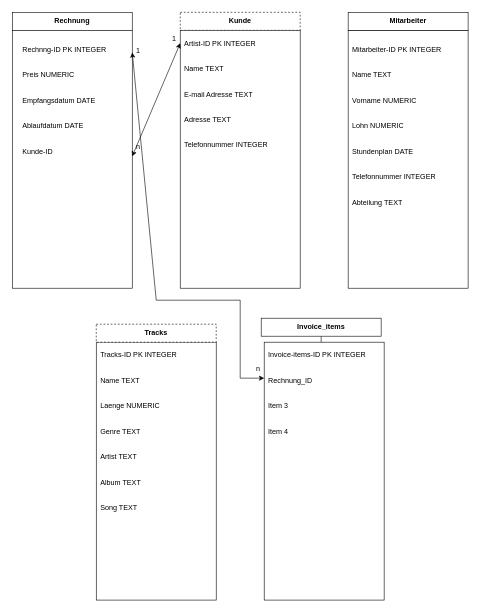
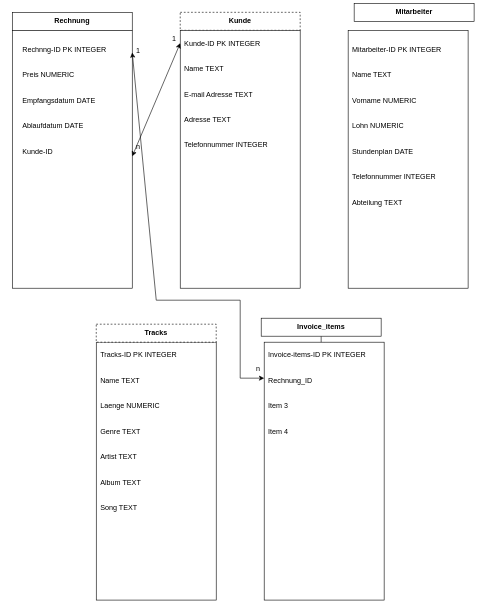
- <mxCell id="26" value="&lt;b&gt;Mitarbeiter&lt;/b&gt;" style="rounded=0;whiteSpace=wrap;html=1;" parent="1" vertex="1"><mxGeometry x="580" y="20" width="200" height="30" as="geometry" /></mxCell>
+ <mxCell id="26" value="&lt;b&gt;Mitarbeiter&lt;/b&gt;" style="rounded=0;whiteSpace=wrap;html=1;" parent="1" vertex="1"><mxGeometry x="590" y="5" width="200" height="30" as="geometry" /></mxCell>
- <mxCell id="32" value="Artist-ID PK INTEGER" style="shape=partialRectangle;html=1;whiteSpace=wrap;connectable=0;strokeColor=inherit;overflow=hidden;fillColor=none;top=0;left=0;bottom=0;right=0;pointerEvents=1;fontSize=12;align=left;spacingLeft=5;" parent="31" vertex="1"><mxGeometry width="200" height="43" as="geometry"><mxRectangle width="200" height="43" as="alternateBounds" /></mxGeometry></mxCell>
+ <mxCell id="32" value="Kunde-ID PK INTEGER" style="shape=partialRectangle;html=1;whiteSpace=wrap;connectable=0;strokeColor=inherit;overflow=hidden;fillColor=none;top=0;left=0;bottom=0;right=0;pointerEvents=1;fontSize=12;align=left;spacingLeft=5;" parent="31" vertex="1"><mxGeometry width="200" height="43" as="geometry"><mxRectangle width="200" height="43" as="alternateBounds" /></mxGeometry></mxCell>
